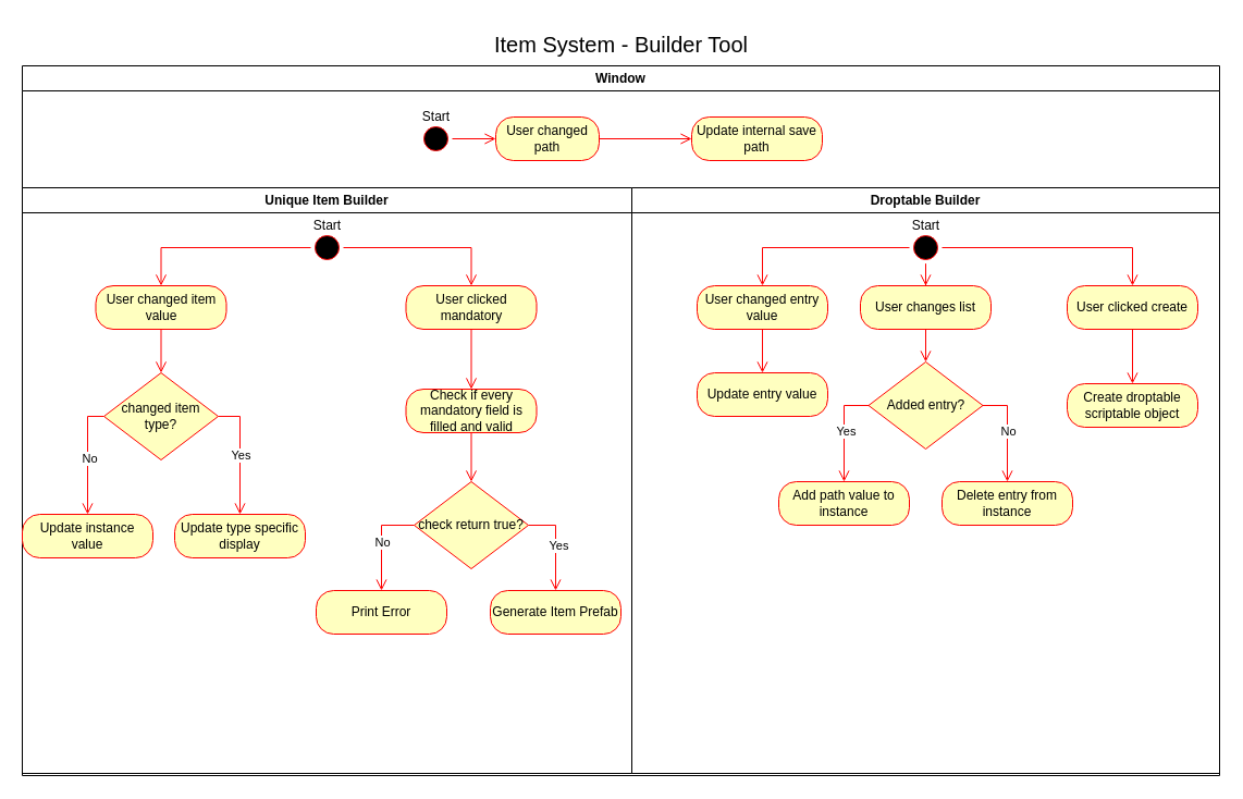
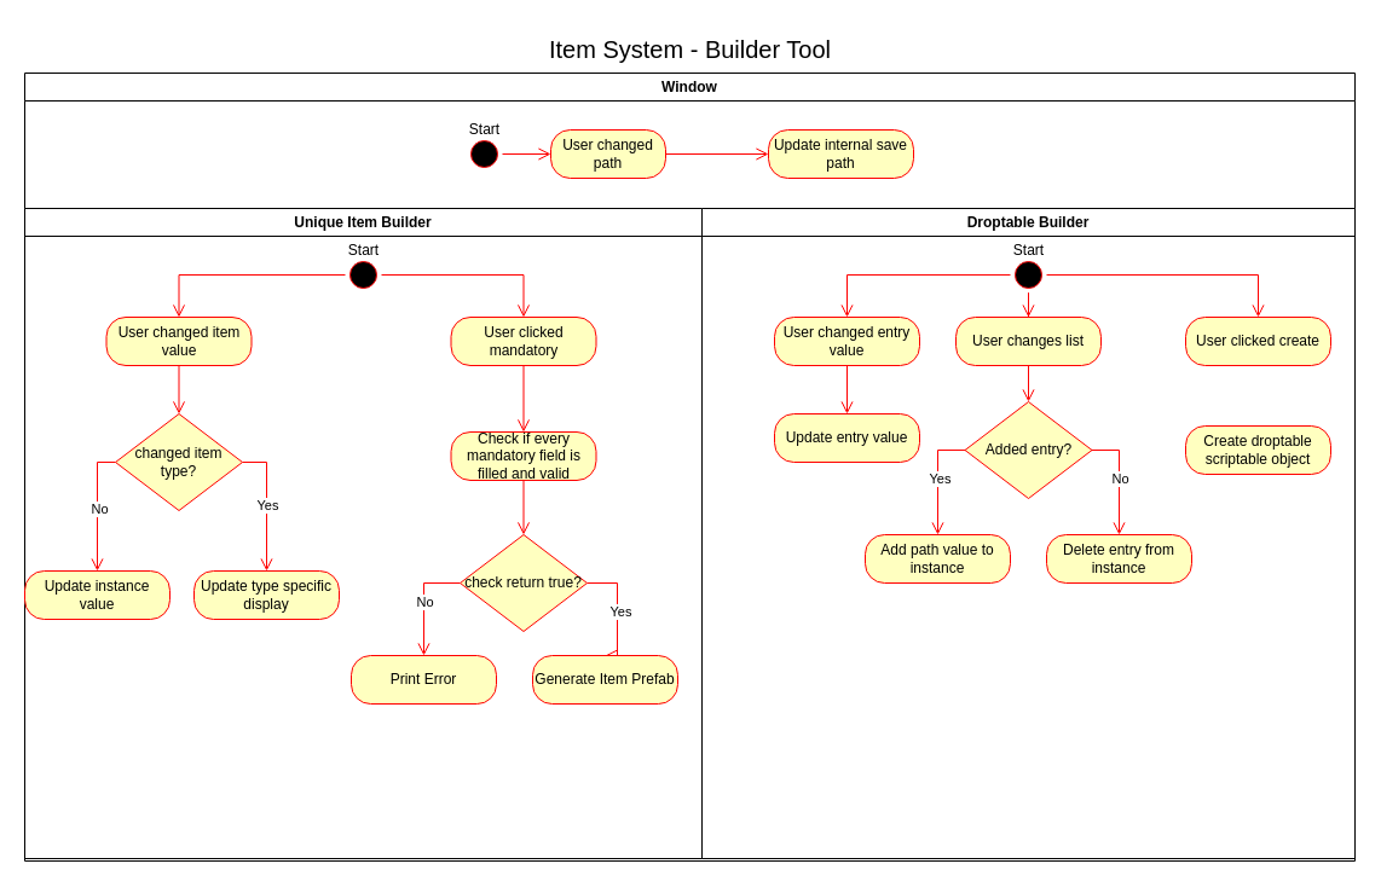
- <mxCell id="40" value="" style="edgeStyle=orthogonalEdgeStyle;rounded=0;orthogonalLoop=1;jettySize=auto;html=1;strokeColor=#ff0000;align=left;verticalAlign=top;fontFamily=Helvetica;fontSize=11;fontColor=default;labelBackgroundColor=default;endArrow=open;endSize=8;" parent="31" source="41" target="50" edge="1"><mxGeometry relative="1" as="geometry" /></mxCell>
- <mxCell id="30" value="Generate Item Prefab" style="rounded=1;whiteSpace=wrap;html=1;arcSize=40;fontColor=#000000;fillColor=#ffffc0;strokeColor=#ff0000;" parent="4" vertex="1"><mxGeometry x="430" y="370" width="120" height="40" as="geometry" /></mxCell>
+ <mxCell id="30" value="Generate Item Prefab" style="rounded=1;whiteSpace=wrap;html=1;arcSize=40;fontColor=#000000;fillColor=#ffffc0;strokeColor=#ff0000;" parent="4" vertex="1"><mxGeometry x="420" y="370" width="120" height="40" as="geometry" /></mxCell>
